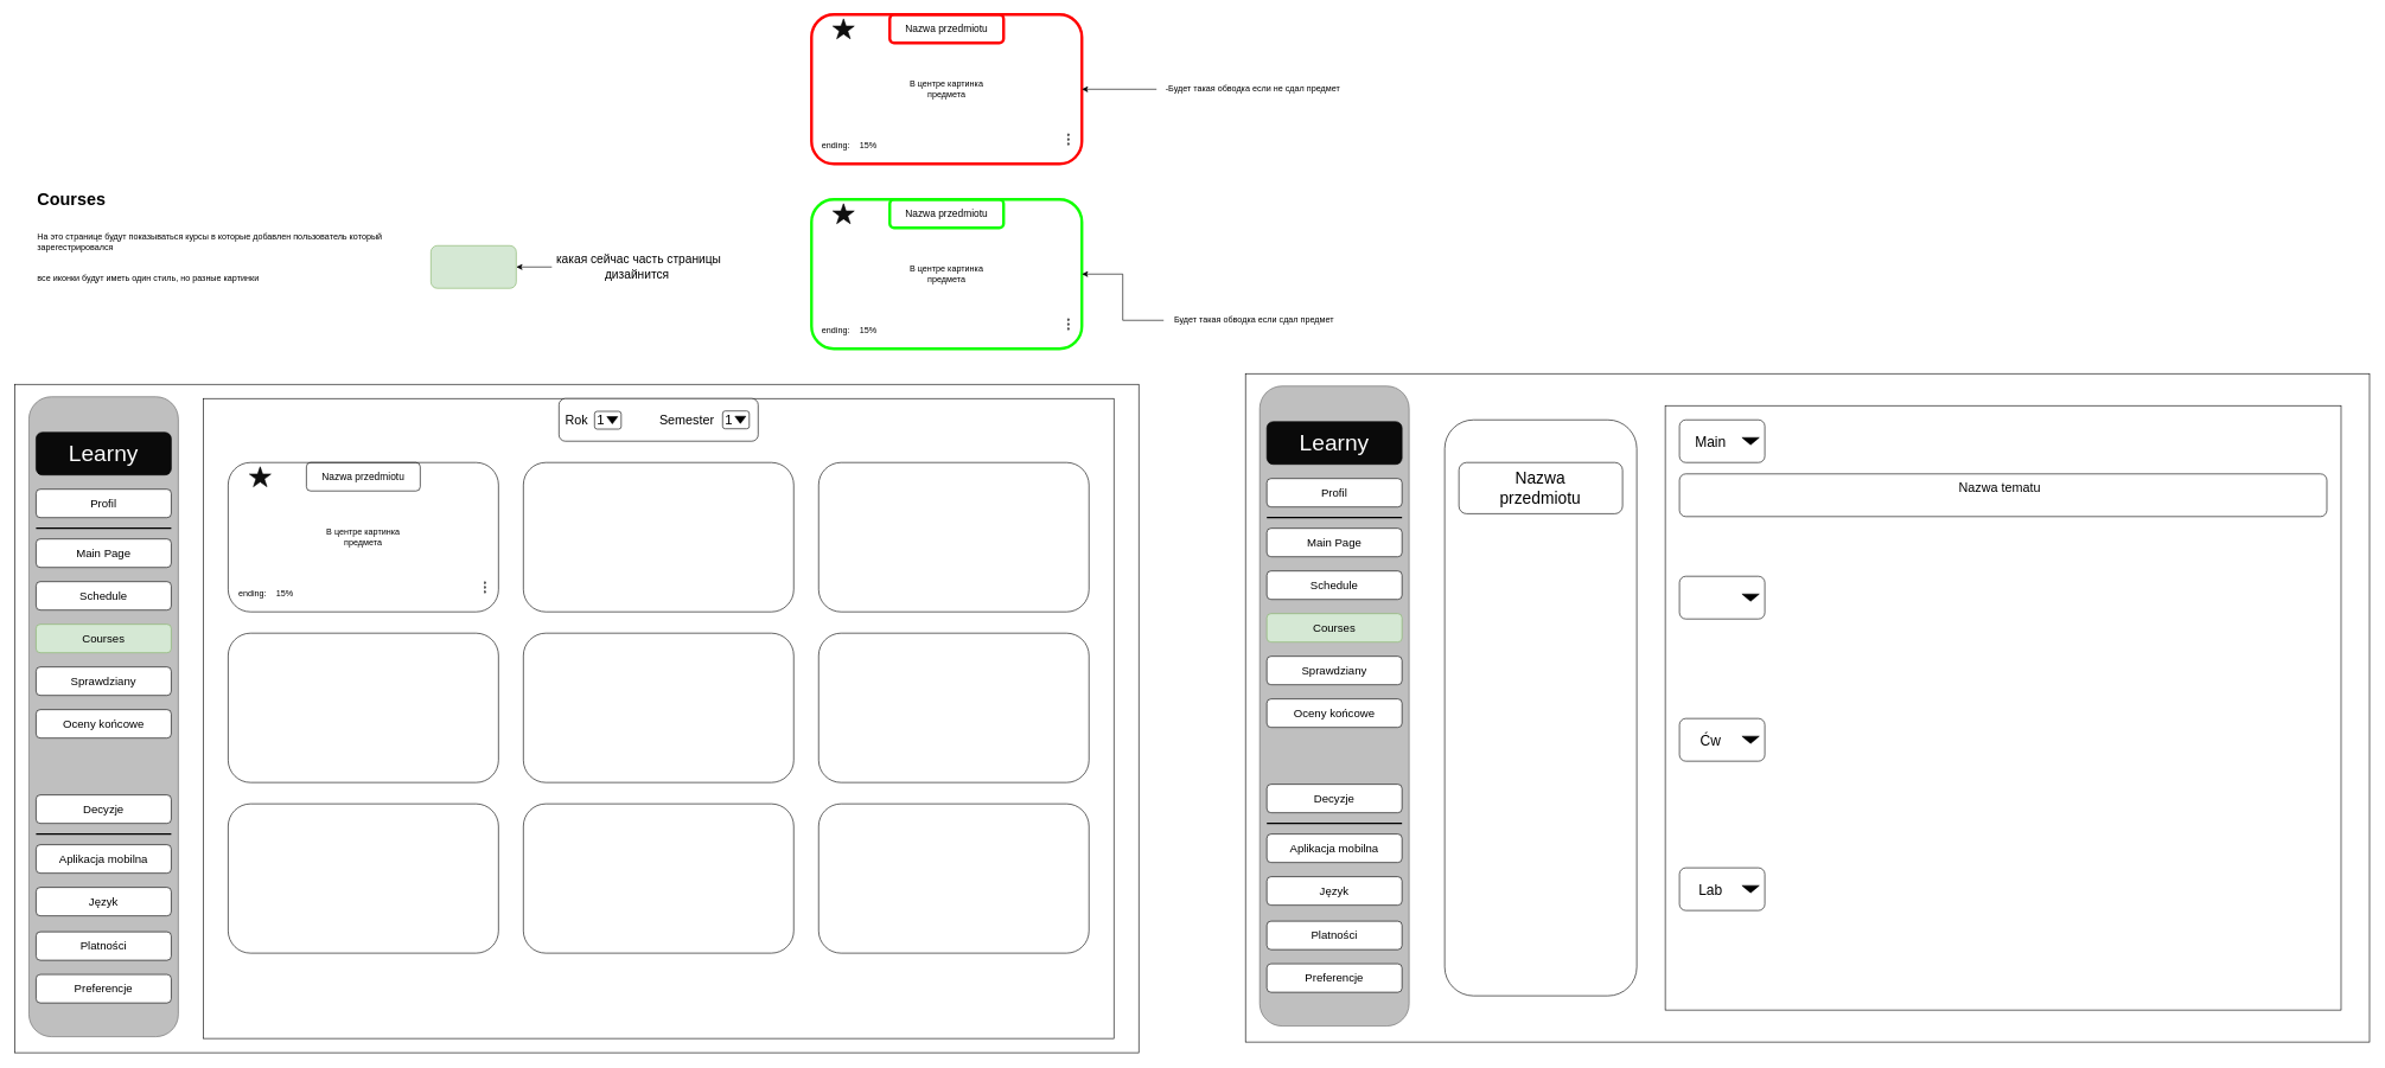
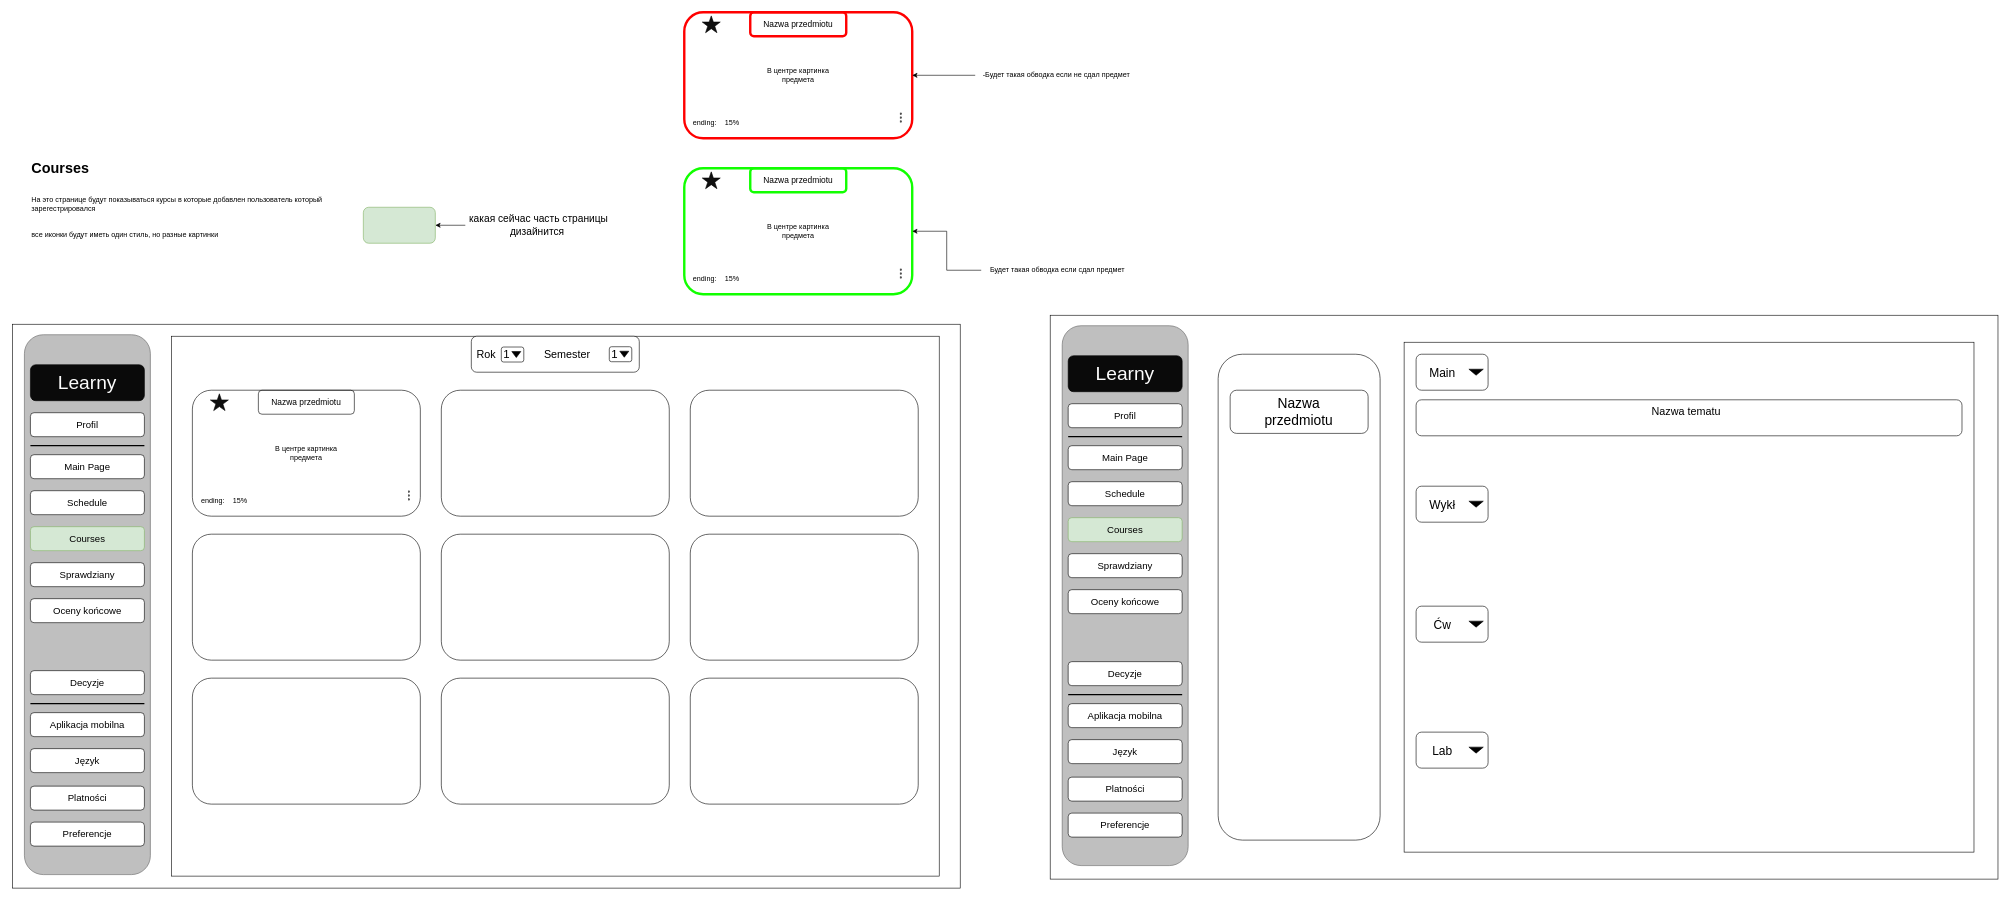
- <mxCell id="25" value="Semester" style="text;html=1;align=center;verticalAlign=middle;whiteSpace=wrap;rounded=0;fontSize=18;" parent="1" vertex="1"><mxGeometry x="925" y="575" width="80" height="30" as="geometry" /></mxCell>
+ <mxCell id="25" value="Semester" style="text;html=1;align=center;verticalAlign=middle;whiteSpace=wrap;rounded=0;fontSize=18;" parent="1" vertex="1"><mxGeometry x="905" y="575" width="80" height="30" as="geometry" /></mxCell>
+ <mxCell id="110" value="Wykł" style="text;html=1;align=center;verticalAlign=middle;whiteSpace=wrap;rounded=0;fontSize=20;" vertex="1" parent="108"><mxGeometry x="5" y="6.5" width="77.5" height="47" as="geometry" /></mxCell>
